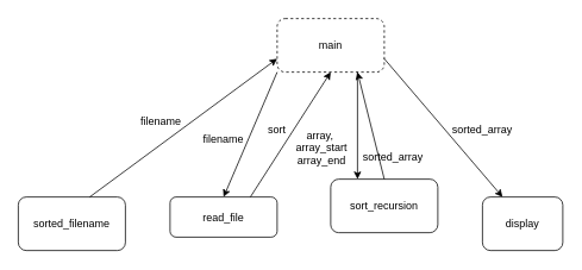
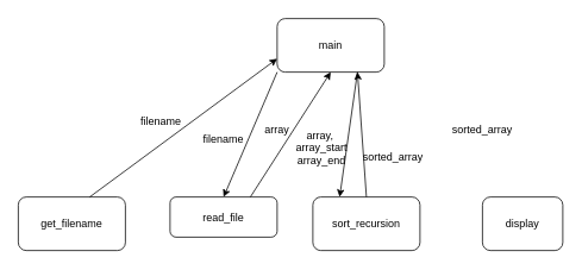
- <mxCell id="2" value="main" style="rounded=1;whiteSpace=wrap;html=1;dashed=1;" vertex="1" parent="1"><mxGeometry x="310" y="20" width="120" height="60" as="geometry" /></mxCell>
+ <mxCell id="2" value="main" style="rounded=1;whiteSpace=wrap;html=1;" vertex="1" parent="1"><mxGeometry x="310" y="20" width="120" height="60" as="geometry" /></mxCell>
- <mxCell id="17" value="" style="endArrow=classic;html=1;rounded=0;exitX=1;exitY=0.75;exitDx=0;exitDy=0;entryX=0.25;entryY=0;entryDx=0;entryDy=0;" edge="1" parent="1" source="2" target="16"><mxGeometry width="50" height="50" relative="1" as="geometry"><mxPoint x="390" y="260" as="sourcePoint" /><mxPoint x="440" y="210" as="targetPoint" /></mxGeometry></mxCell>
- <mxCell id="5" value="sort" style="text;html=1;strokeColor=none;fillColor=none;align=center;verticalAlign=middle;whiteSpace=wrap;rounded=0;" vertex="1" parent="1"><mxGeometry x="280" y="130" width="60" height="30" as="geometry" /></mxCell>
+ <mxCell id="5" value="array" style="text;html=1;strokeColor=none;fillColor=none;align=center;verticalAlign=middle;whiteSpace=wrap;rounded=0;" vertex="1" parent="1"><mxGeometry x="280" y="130" width="60" height="30" as="geometry" /></mxCell>
- <mxCell id="11" value="sort_recursion" style="rounded=1;whiteSpace=wrap;html=1;" vertex="1" parent="1"><mxGeometry x="370" y="200" width="120" height="60" as="geometry" /></mxCell>
+ <mxCell id="11" value="sort_recursion" style="rounded=1;whiteSpace=wrap;html=1;" vertex="1" parent="1"><mxGeometry x="350" y="220" width="120" height="60" as="geometry" /></mxCell>
- <mxCell id="6" value="sorted_filename" style="rounded=1;whiteSpace=wrap;html=1;" vertex="1" parent="1"><mxGeometry x="20" y="220" width="120" height="60" as="geometry" /></mxCell>
+ <mxCell id="6" value="get_filename" style="rounded=1;whiteSpace=wrap;html=1;" vertex="1" parent="1"><mxGeometry x="20" y="220" width="120" height="60" as="geometry" /></mxCell>
